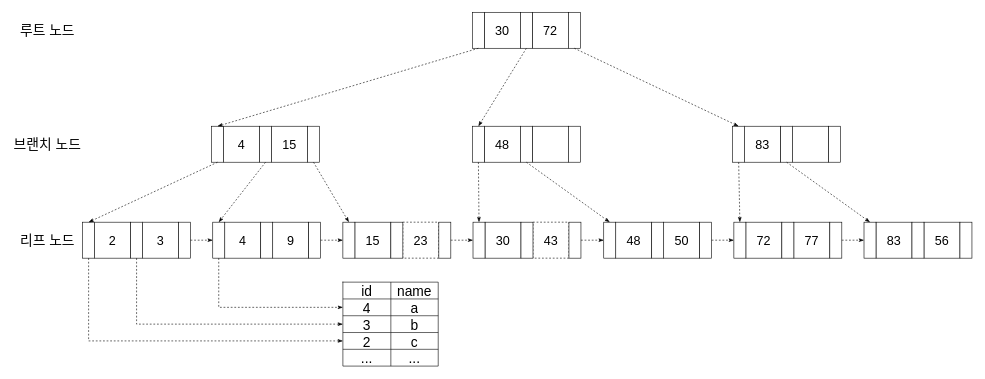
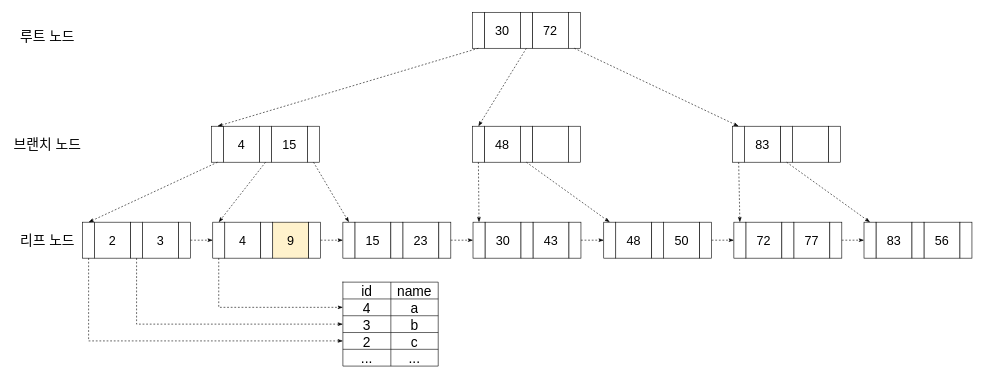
- <mxCell id="105" value="루트 노드" style="text;html=1;strokeColor=none;fillColor=none;align=center;verticalAlign=middle;whiteSpace=wrap;rounded=0;fontSize=23;" vertex="1" parent="1"><mxGeometry y="35" width="117" height="30" as="geometry" x="20" /></mxCell>
+ <mxCell id="105" value="루트 노드" style="text;html=1;strokeColor=none;fillColor=none;align=center;verticalAlign=middle;whiteSpace=wrap;rounded=0;fontSize=23;" vertex="1" parent="1"><mxGeometry x="20" y="45" width="117" height="30" as="geometry" /></mxCell>
- <mxCell id="64" value="9" style="rounded=0;whiteSpace=wrap;html=1;fontSize=21;" parent="62" vertex="1"><mxGeometry x="100" width="60" height="60" as="geometry" /></mxCell>
+ <mxCell id="64" value="9" style="rounded=0;whiteSpace=wrap;html=1;fontSize=21;fillColor=#fff2cc;" parent="62" vertex="1"><mxGeometry x="100" width="60" height="60" as="geometry" /></mxCell>
- <mxCell id="28" value="23" style="rounded=0;whiteSpace=wrap;html=1;fontSize=21;dashed=1;" parent="26" vertex="1"><mxGeometry x="100" width="60" height="60" as="geometry" /></mxCell>
+ <mxCell id="28" value="23" style="rounded=0;whiteSpace=wrap;html=1;fontSize=21;" parent="26" vertex="1"><mxGeometry x="100" width="60" height="60" as="geometry" /></mxCell>
- <mxCell id="34" value="43" style="rounded=0;whiteSpace=wrap;html=1;fontSize=21;dashed=1;" parent="32" vertex="1"><mxGeometry x="100" width="60" height="60" as="geometry" /></mxCell>
+ <mxCell id="34" value="43" style="rounded=0;whiteSpace=wrap;html=1;fontSize=21;" parent="32" vertex="1"><mxGeometry x="100" width="60" height="60" as="geometry" /></mxCell>
